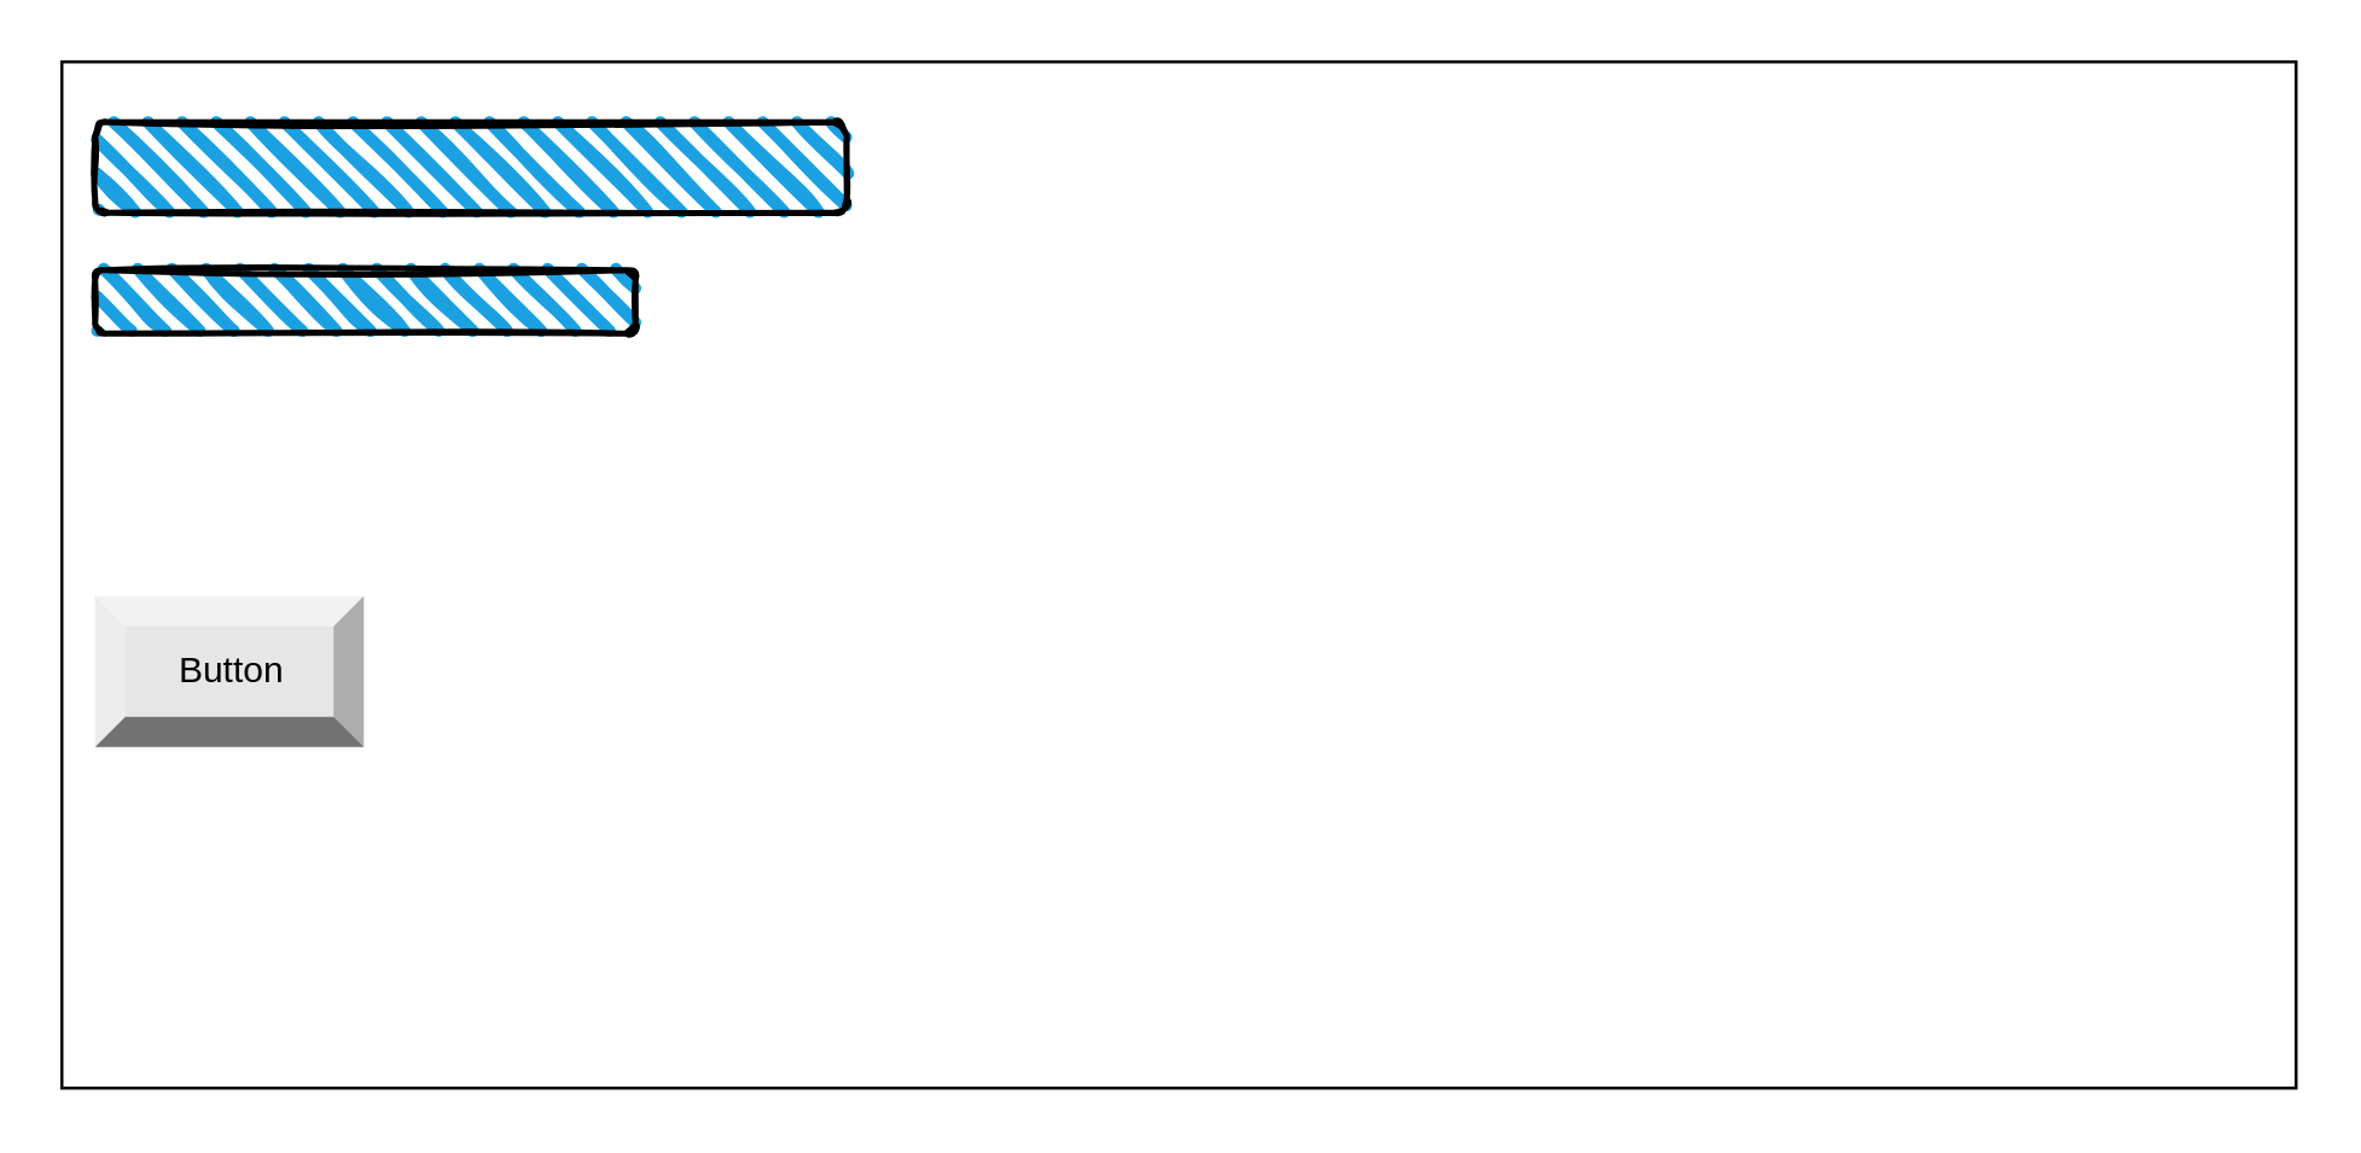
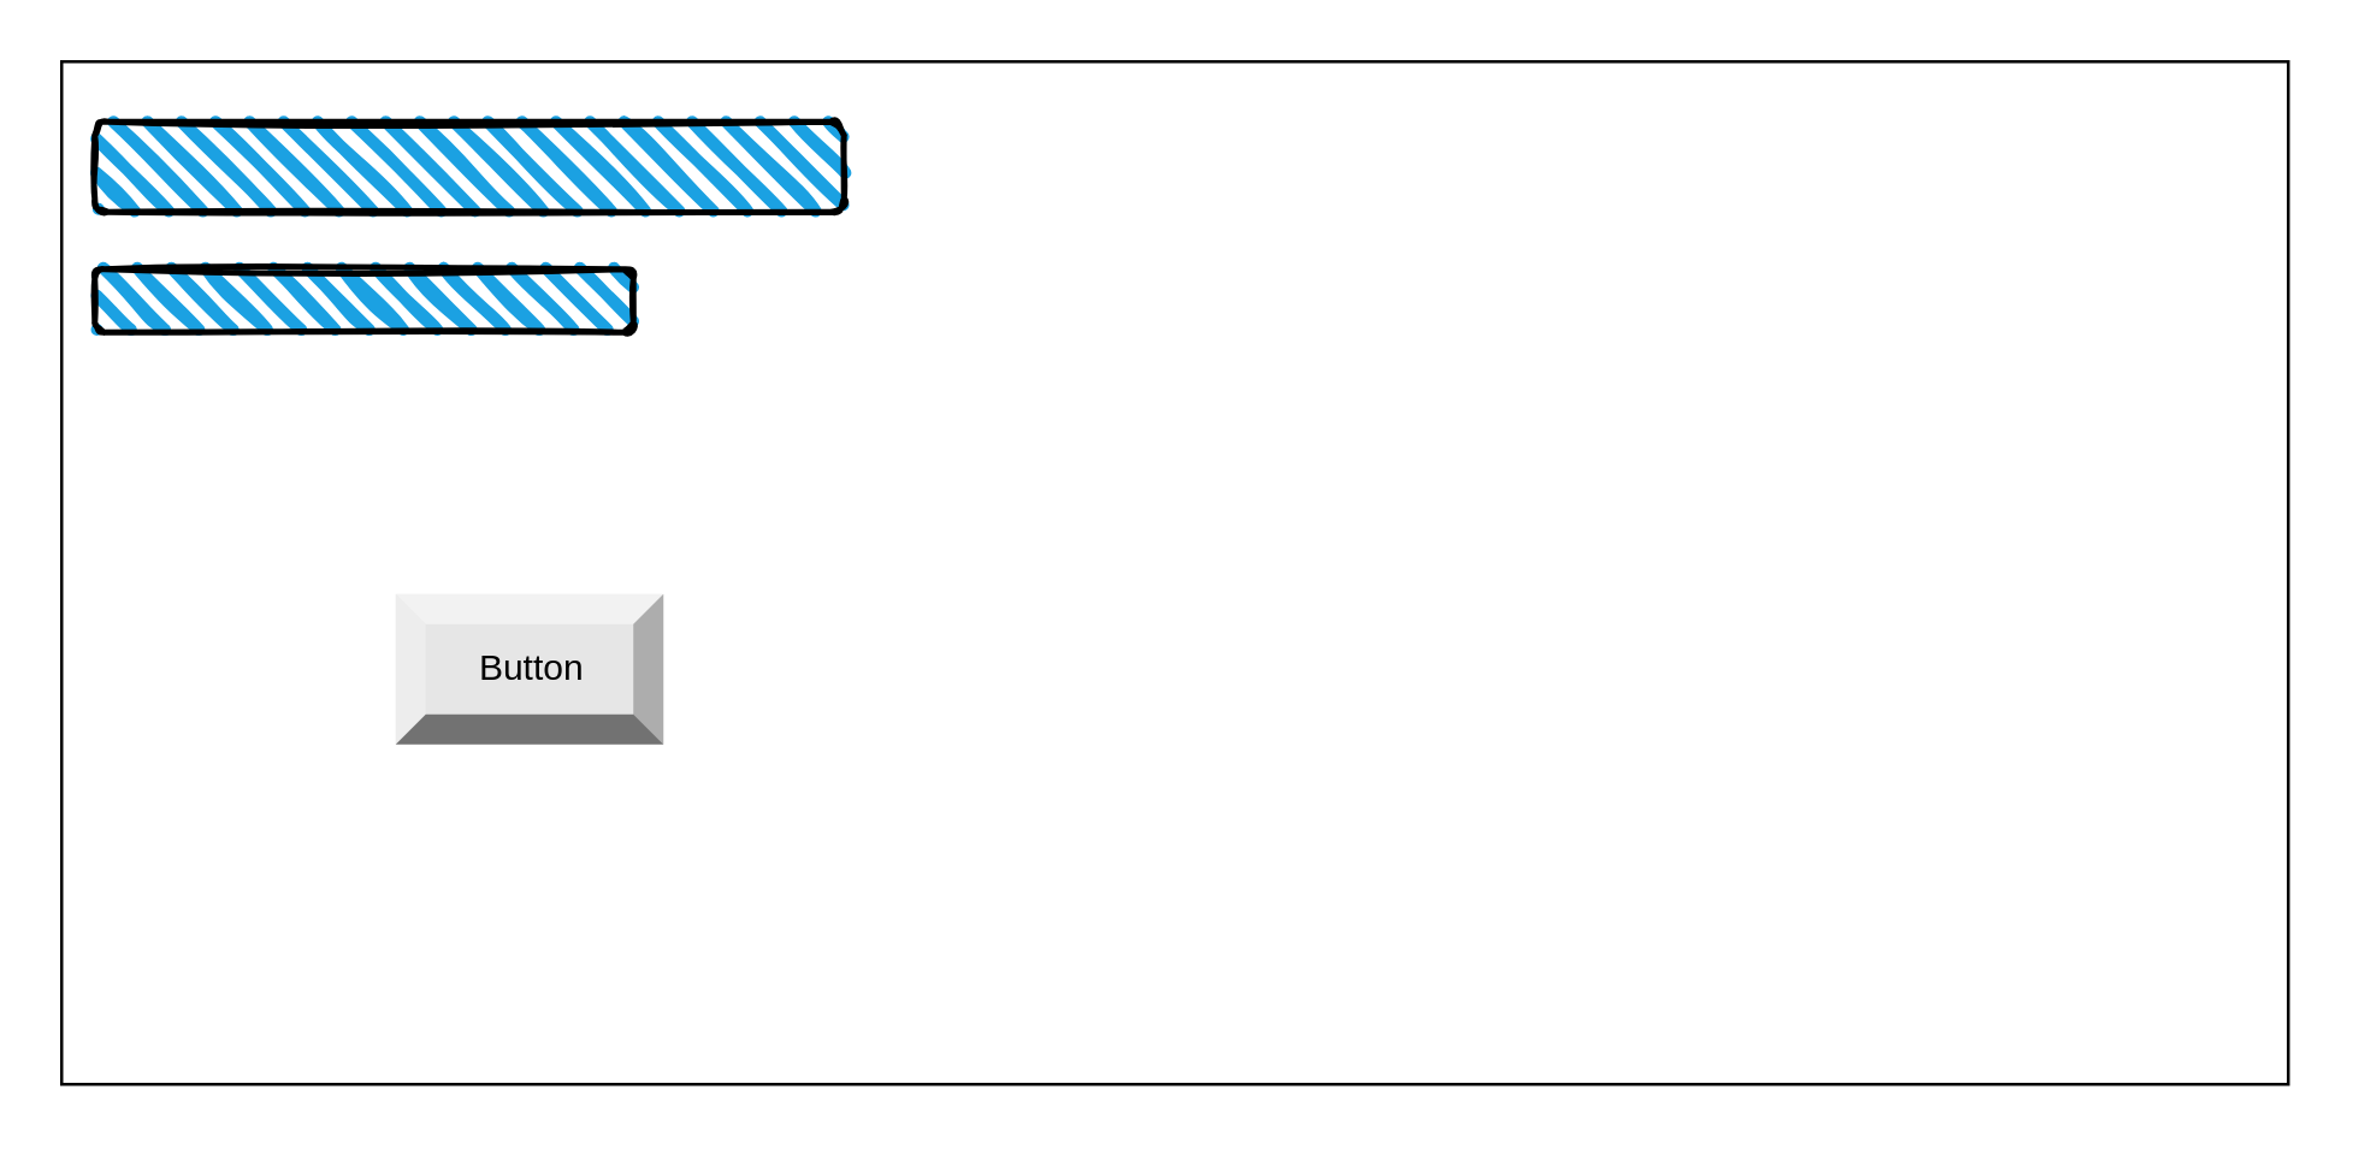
- <mxCell id="5" value="Button" style="labelPosition=center;verticalLabelPosition=middle;align=center;html=1;shape=mxgraph.basic.shaded_button;dx=10;fillColor=#E6E6E6;strokeColor=none;" parent="1" vertex="1"><mxGeometry x="31" y="197" width="89" height="50" as="geometry" /></mxCell>
+ <mxCell id="5" value="Button" style="labelPosition=center;verticalLabelPosition=middle;align=center;html=1;shape=mxgraph.basic.shaded_button;dx=10;fillColor=#E6E6E6;strokeColor=none;" parent="1" vertex="1"><mxGeometry x="131" y="197" width="89" height="50" as="geometry" /></mxCell>
